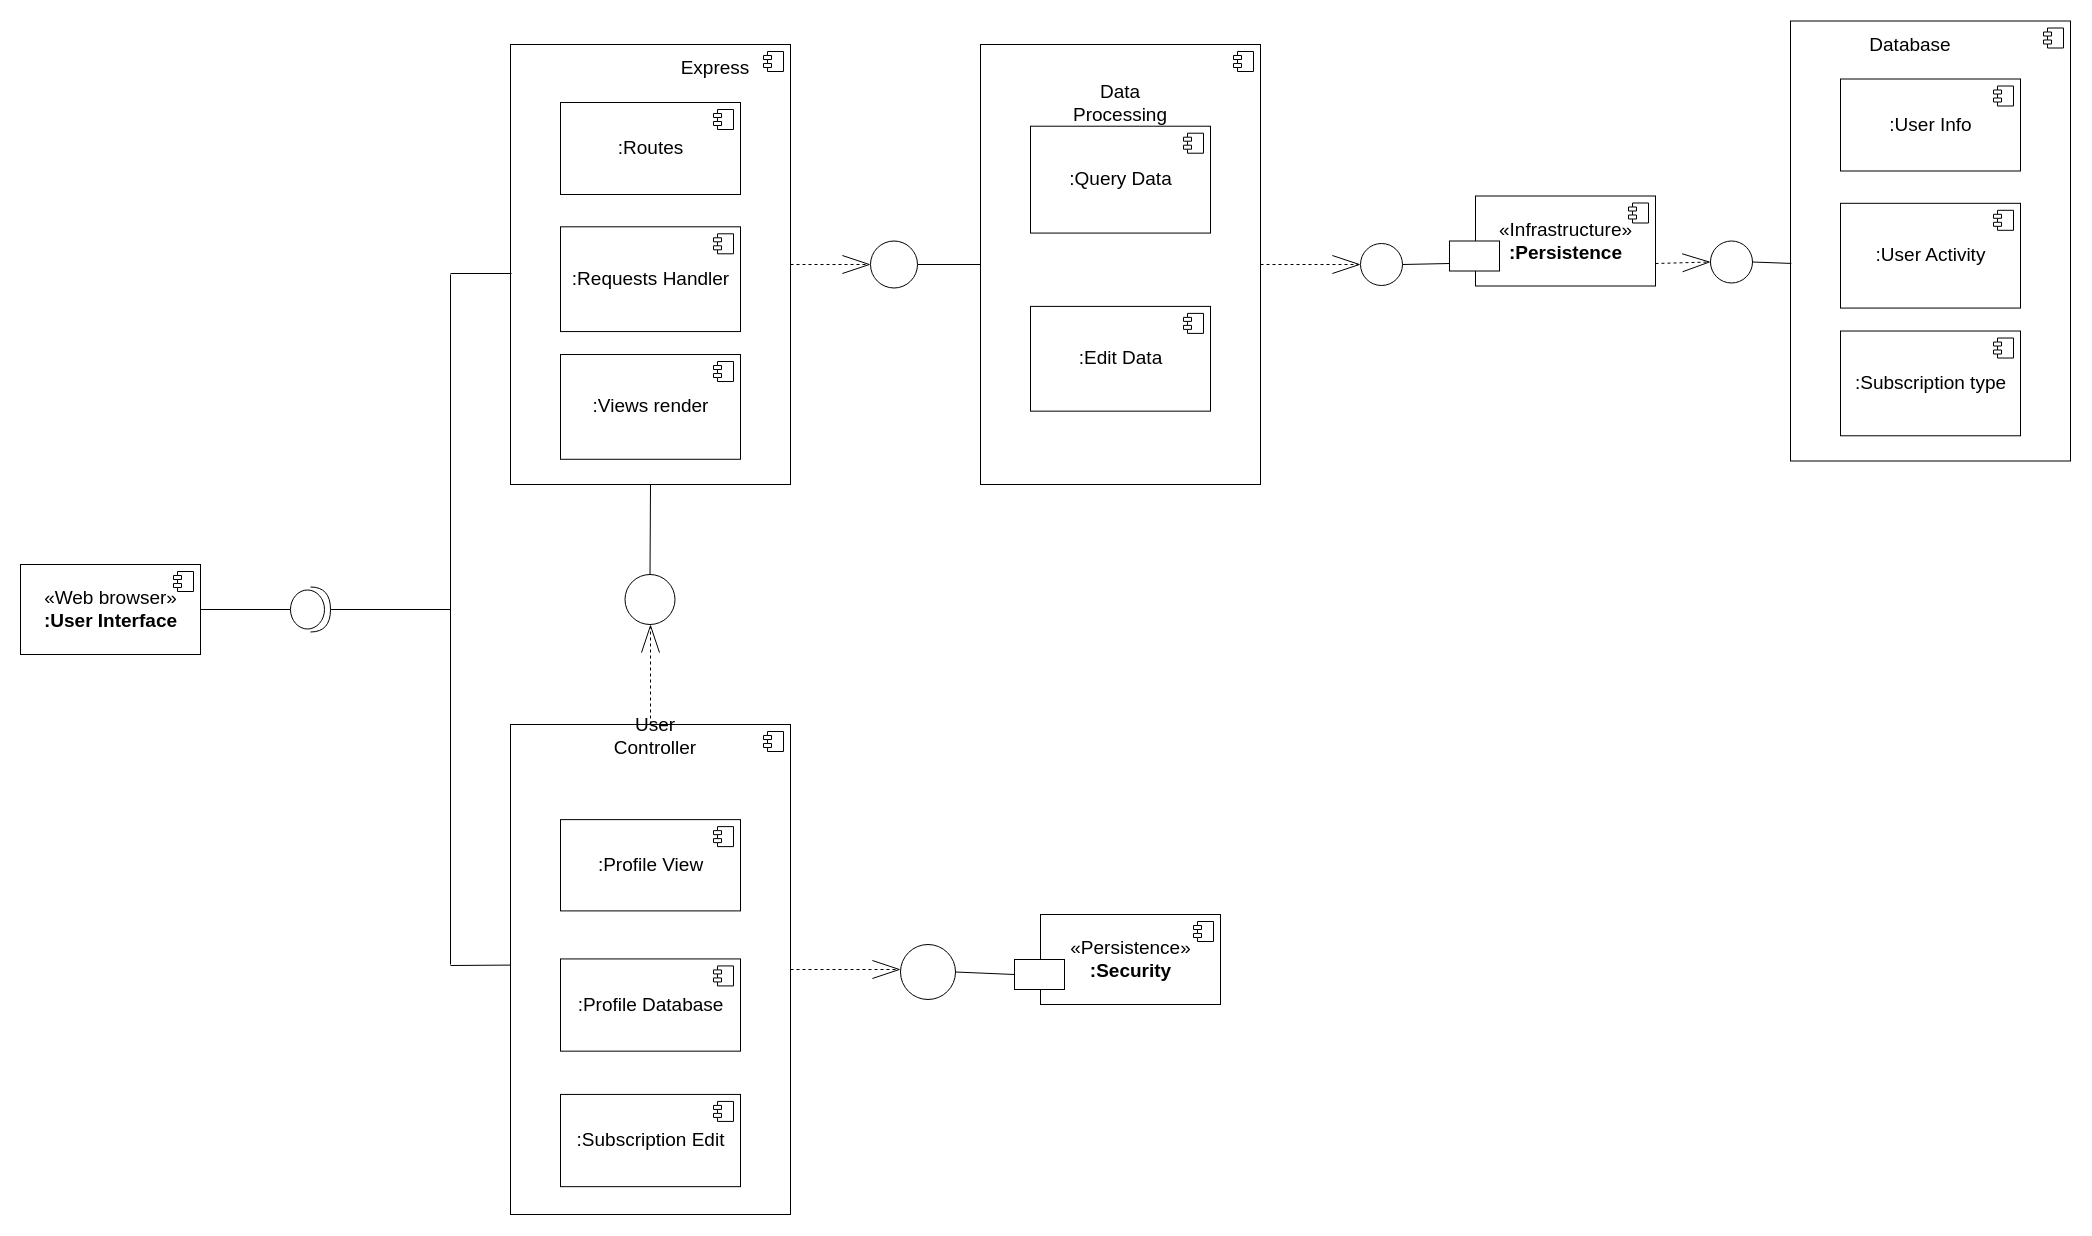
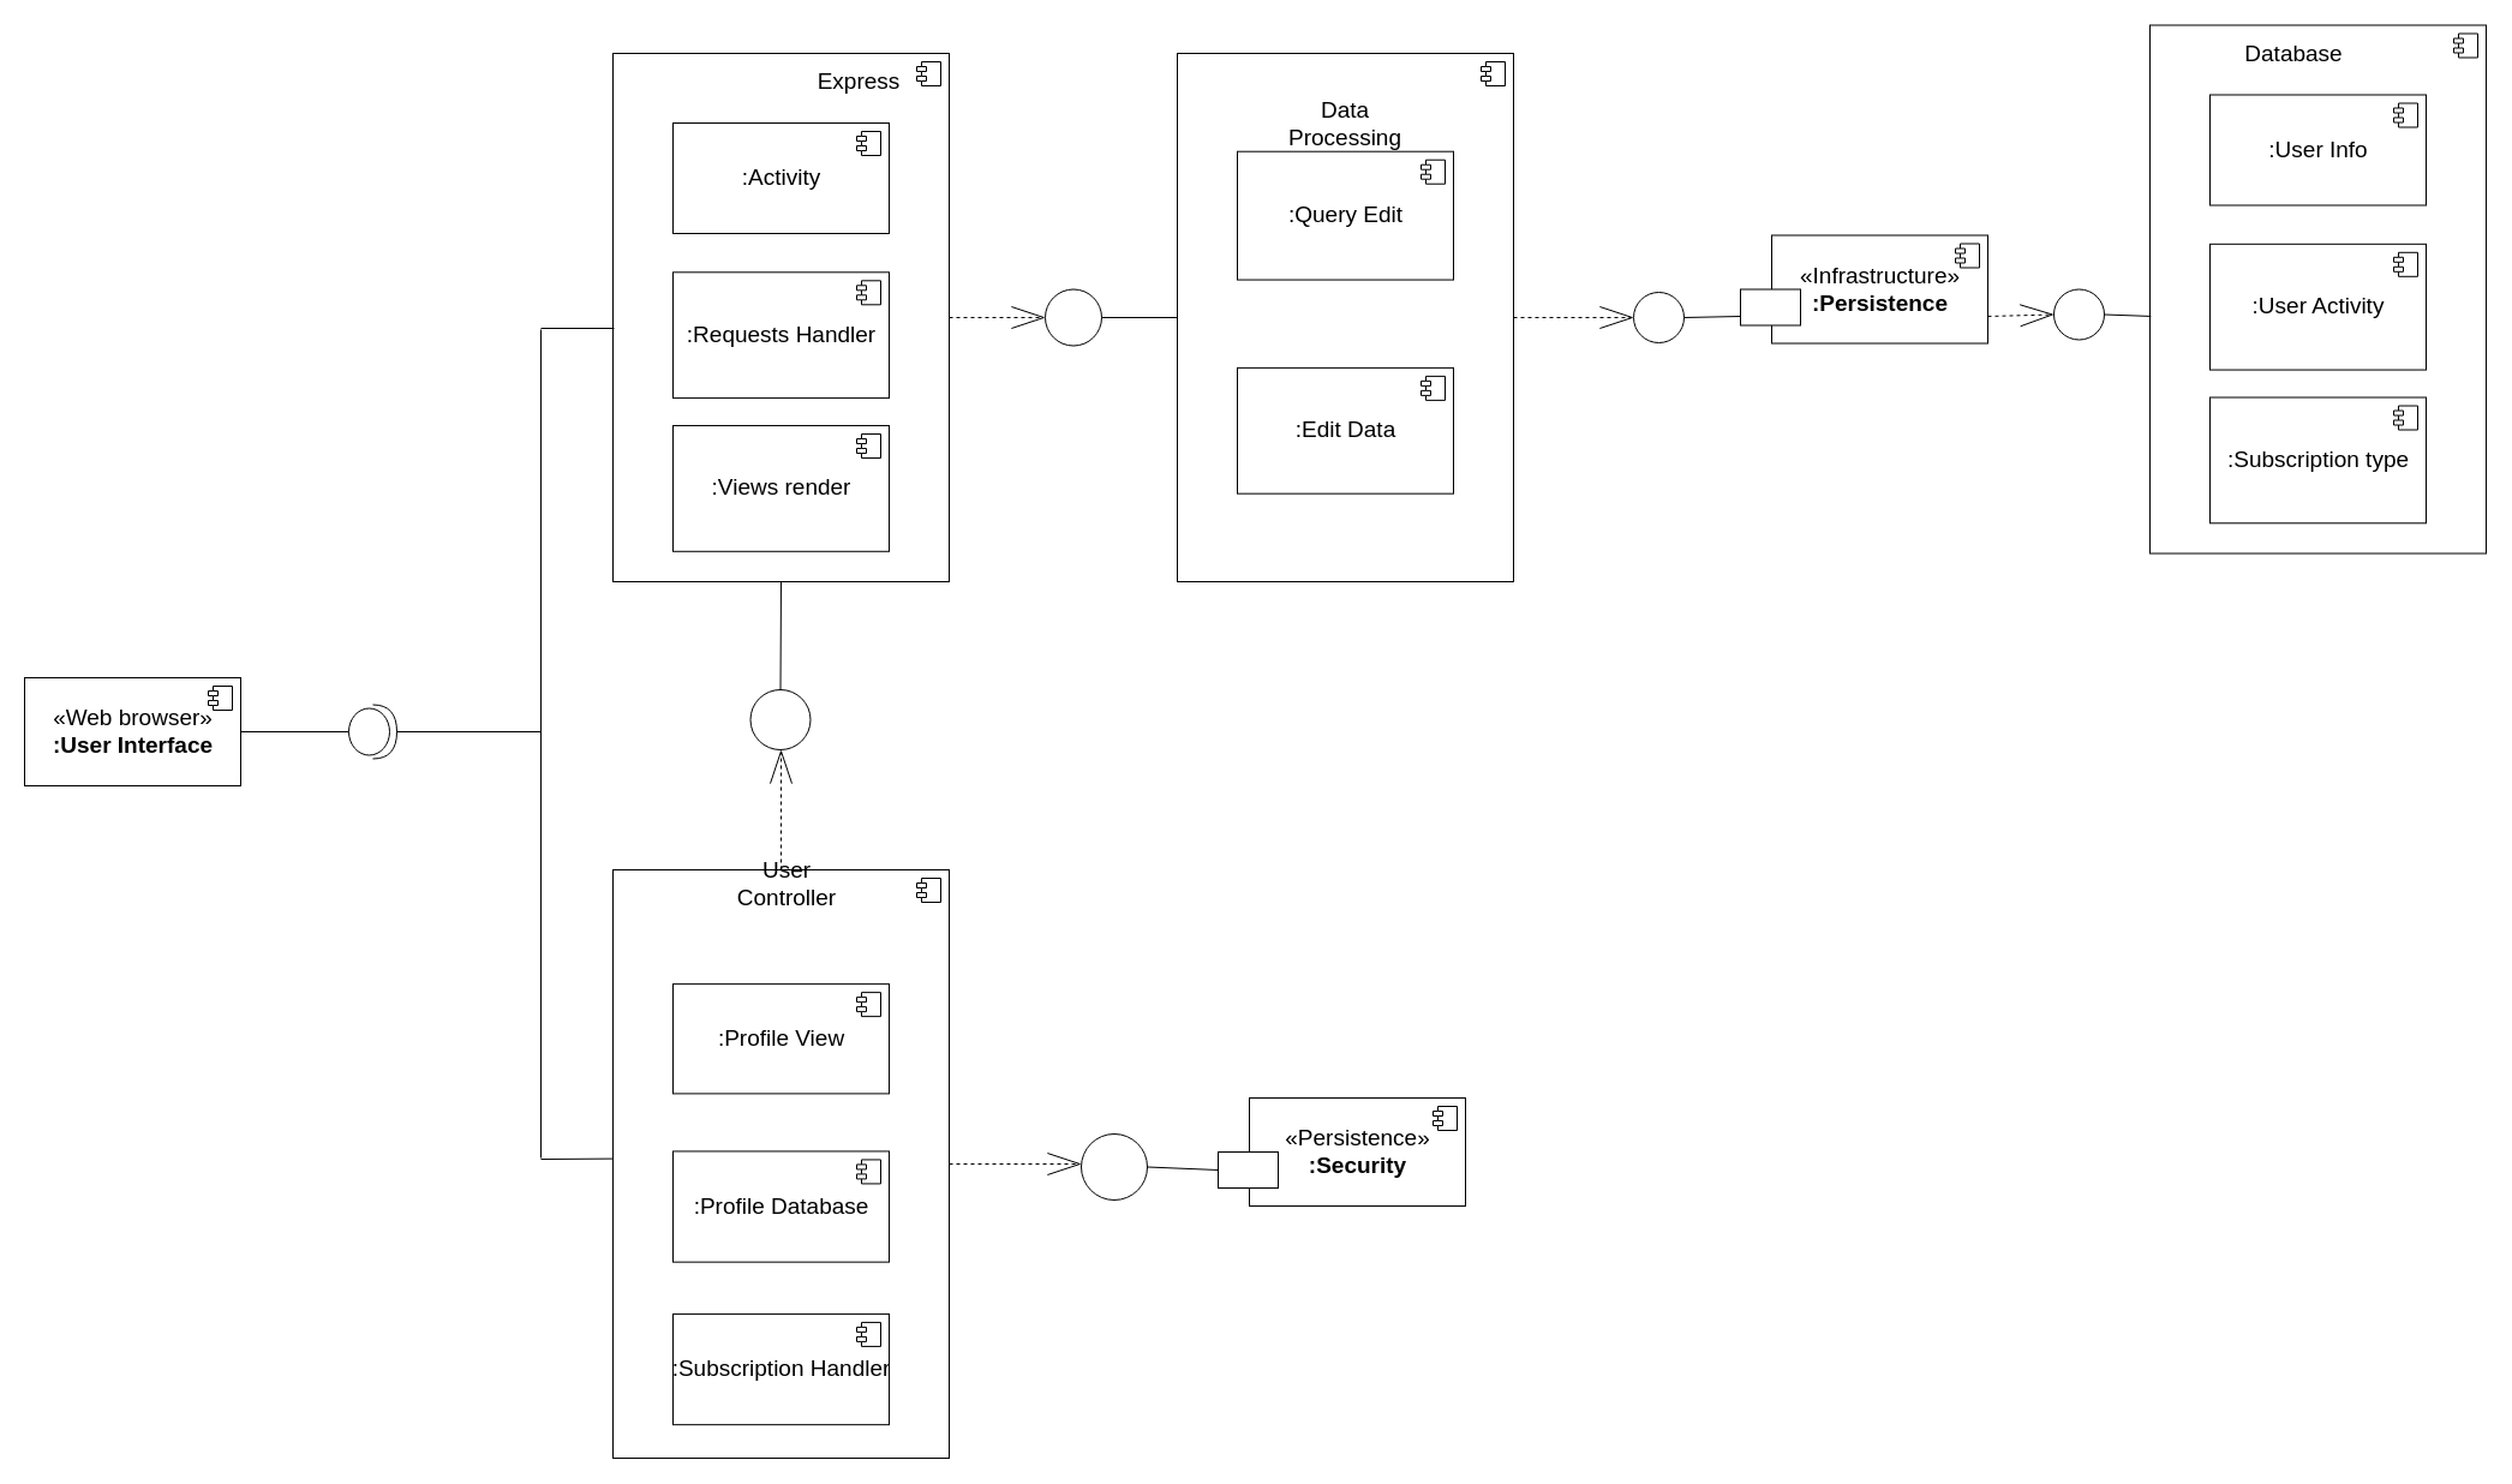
- <mxCell id="23" value=":Routes" style="html=1;fontSize=19;" parent="20" vertex="1"><mxGeometry x="50" y="58" width="180" height="92" as="geometry" /></mxCell>
+ <mxCell id="23" value=":Activity" style="html=1;fontSize=19;" parent="20" vertex="1"><mxGeometry x="50" y="58" width="180" height="92" as="geometry" /></mxCell>
- <mxCell id="7" value=":Query Data" style="html=1;fontSize=19;" parent="4" vertex="1"><mxGeometry x="50" y="81.714" width="180" height="106.857" as="geometry" /></mxCell>
+ <mxCell id="7" value=":Query Edit" style="html=1;fontSize=19;" parent="4" vertex="1"><mxGeometry x="50" y="81.714" width="180" height="106.857" as="geometry" /></mxCell>
- <mxCell id="18" value=":Subscription Edit" style="html=1;fontSize=19;" parent="11" vertex="1"><mxGeometry x="50" y="369.931" width="180" height="92.235" as="geometry" /></mxCell>
+ <mxCell id="18" value=":Subscription Handler" style="html=1;fontSize=19;" parent="11" vertex="1"><mxGeometry x="50" y="369.931" width="180" height="92.235" as="geometry" /></mxCell>
